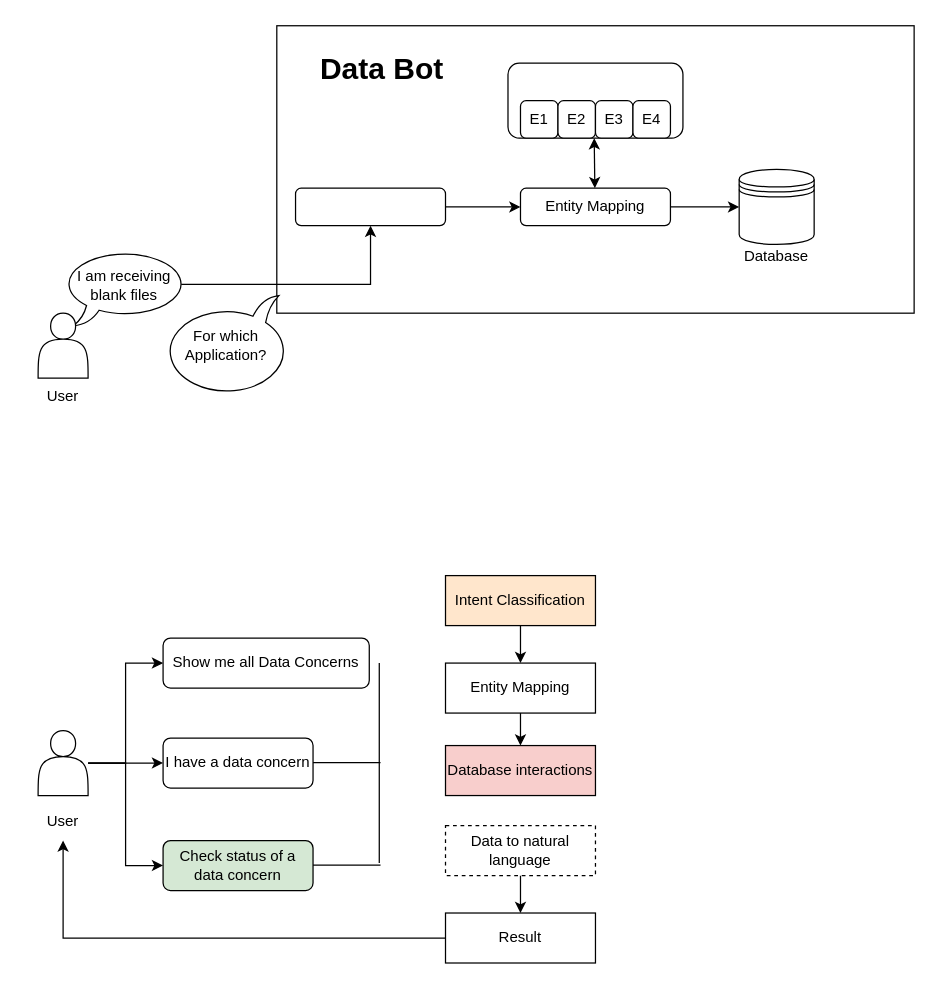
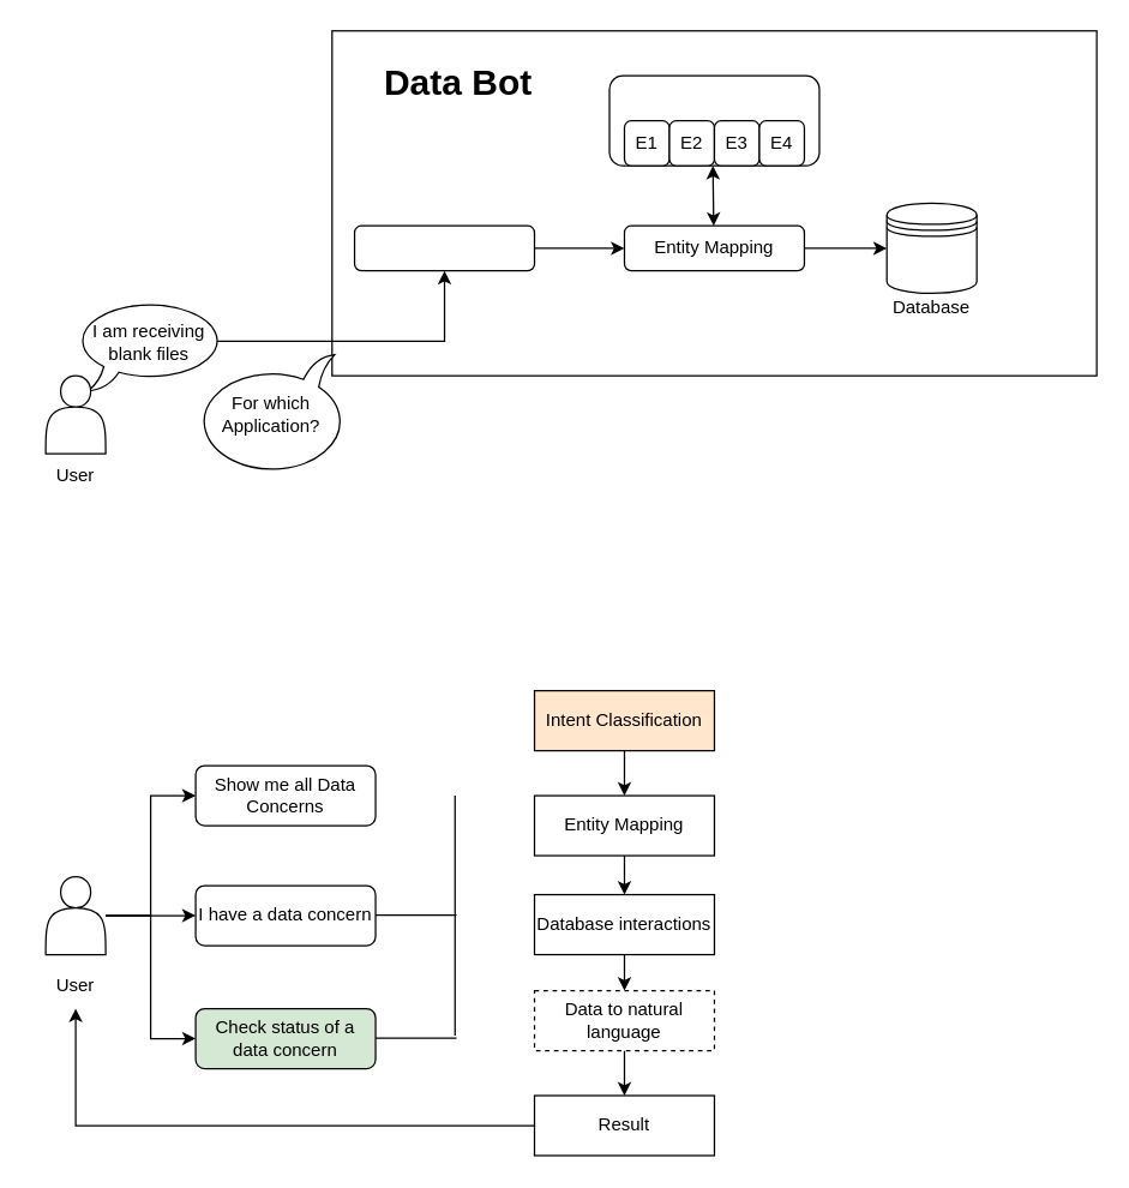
- <mxCell id="31" value="Show me all Data Concerns" style="rounded=1;whiteSpace=wrap;html=1;" vertex="1" parent="1"><mxGeometry x="130" y="510" width="165" height="40" as="geometry" /></mxCell>
+ <mxCell id="31" value="Show me all Data Concerns" style="rounded=1;whiteSpace=wrap;html=1;" vertex="1" parent="1"><mxGeometry x="130" y="510" width="120" height="40" as="geometry" /></mxCell>
- <mxCell id="39" value="Database interactions" style="rounded=0;whiteSpace=wrap;html=1;fillColor=#f8cecc;" vertex="1" parent="1"><mxGeometry x="356" y="596" width="120" height="40" as="geometry" /></mxCell>
+ <mxCell id="39" value="Database interactions" style="rounded=0;whiteSpace=wrap;html=1;" vertex="1" parent="1"><mxGeometry x="356" y="596" width="120" height="40" as="geometry" /></mxCell>
+ <mxCell id="38" value="" style="edgeStyle=orthogonalEdgeStyle;rounded=0;orthogonalLoop=1;jettySize=auto;html=1;" edge="1" parent="1" source="39" target="41"><mxGeometry relative="1" as="geometry" /></mxCell>
